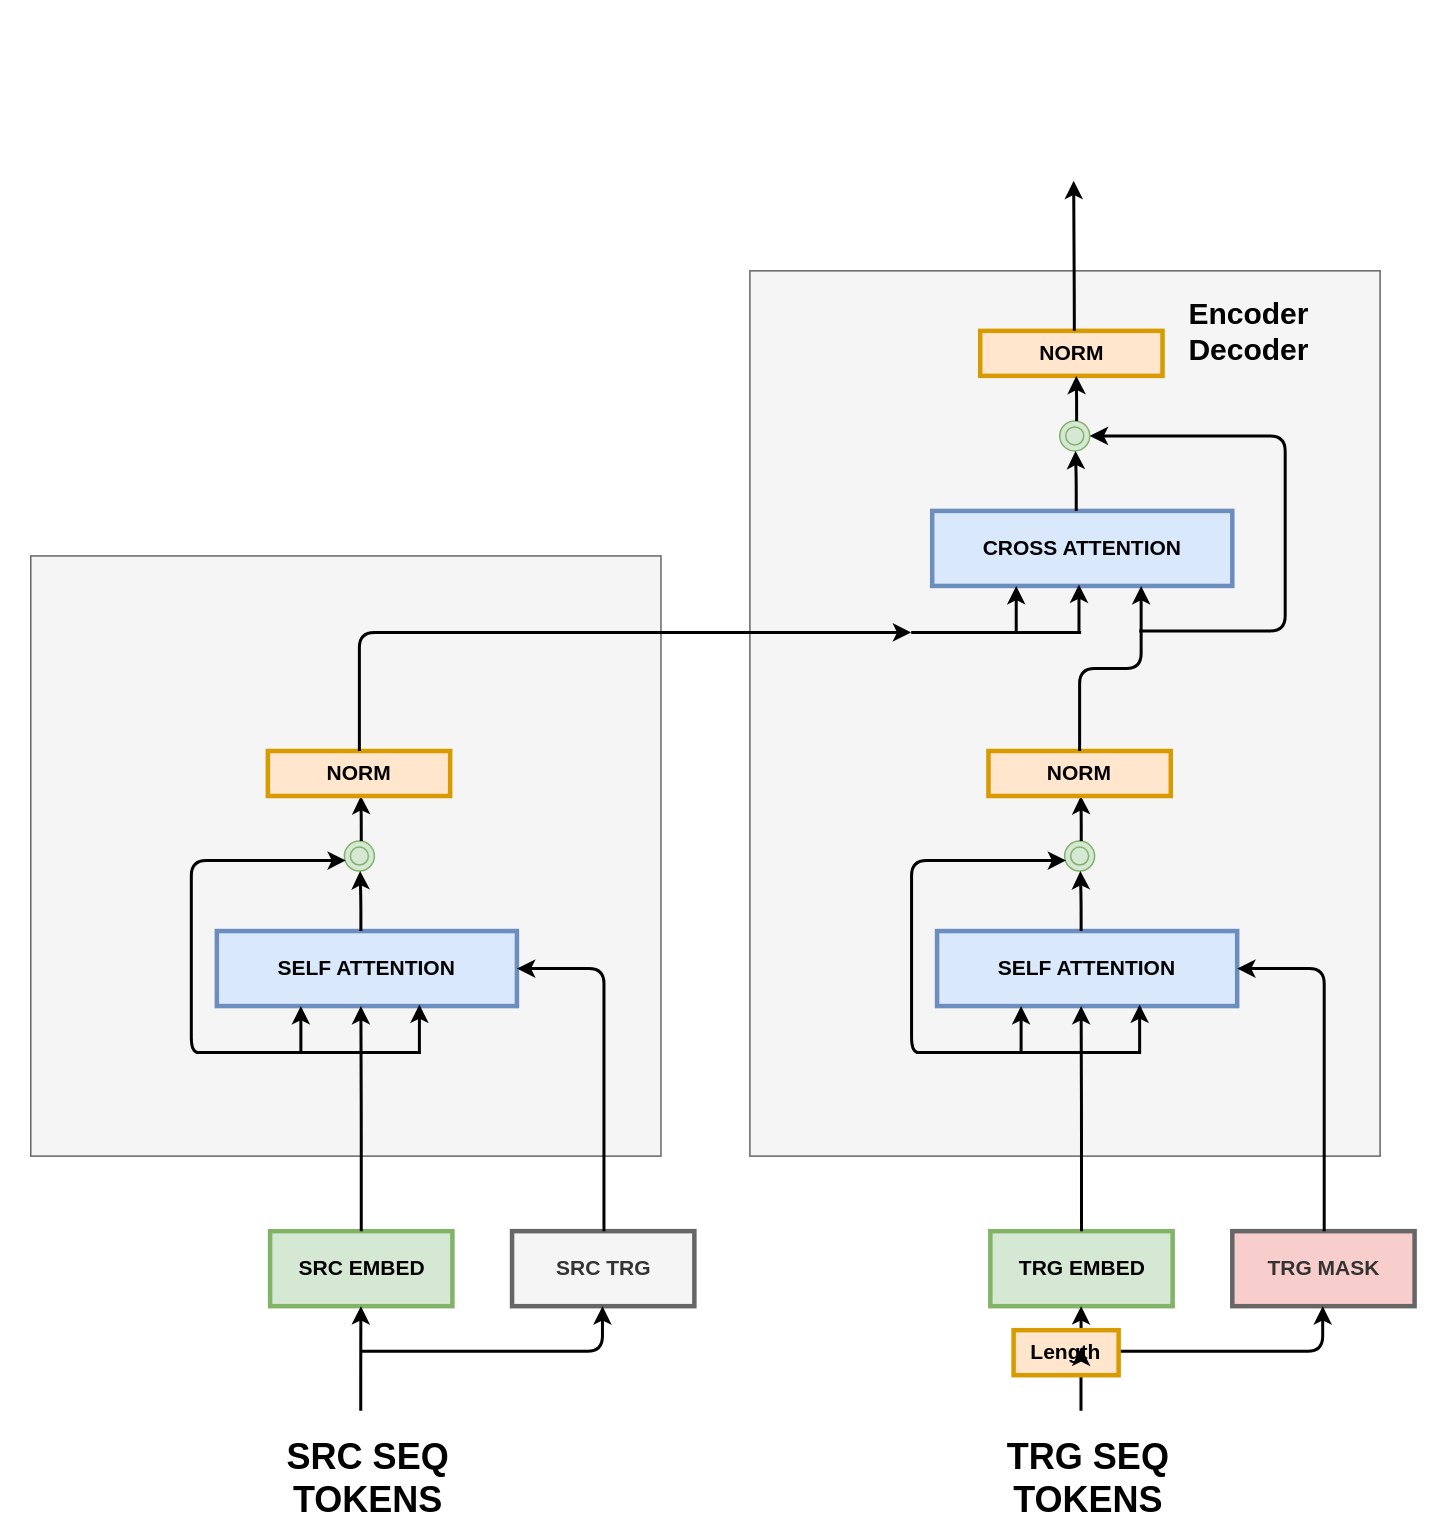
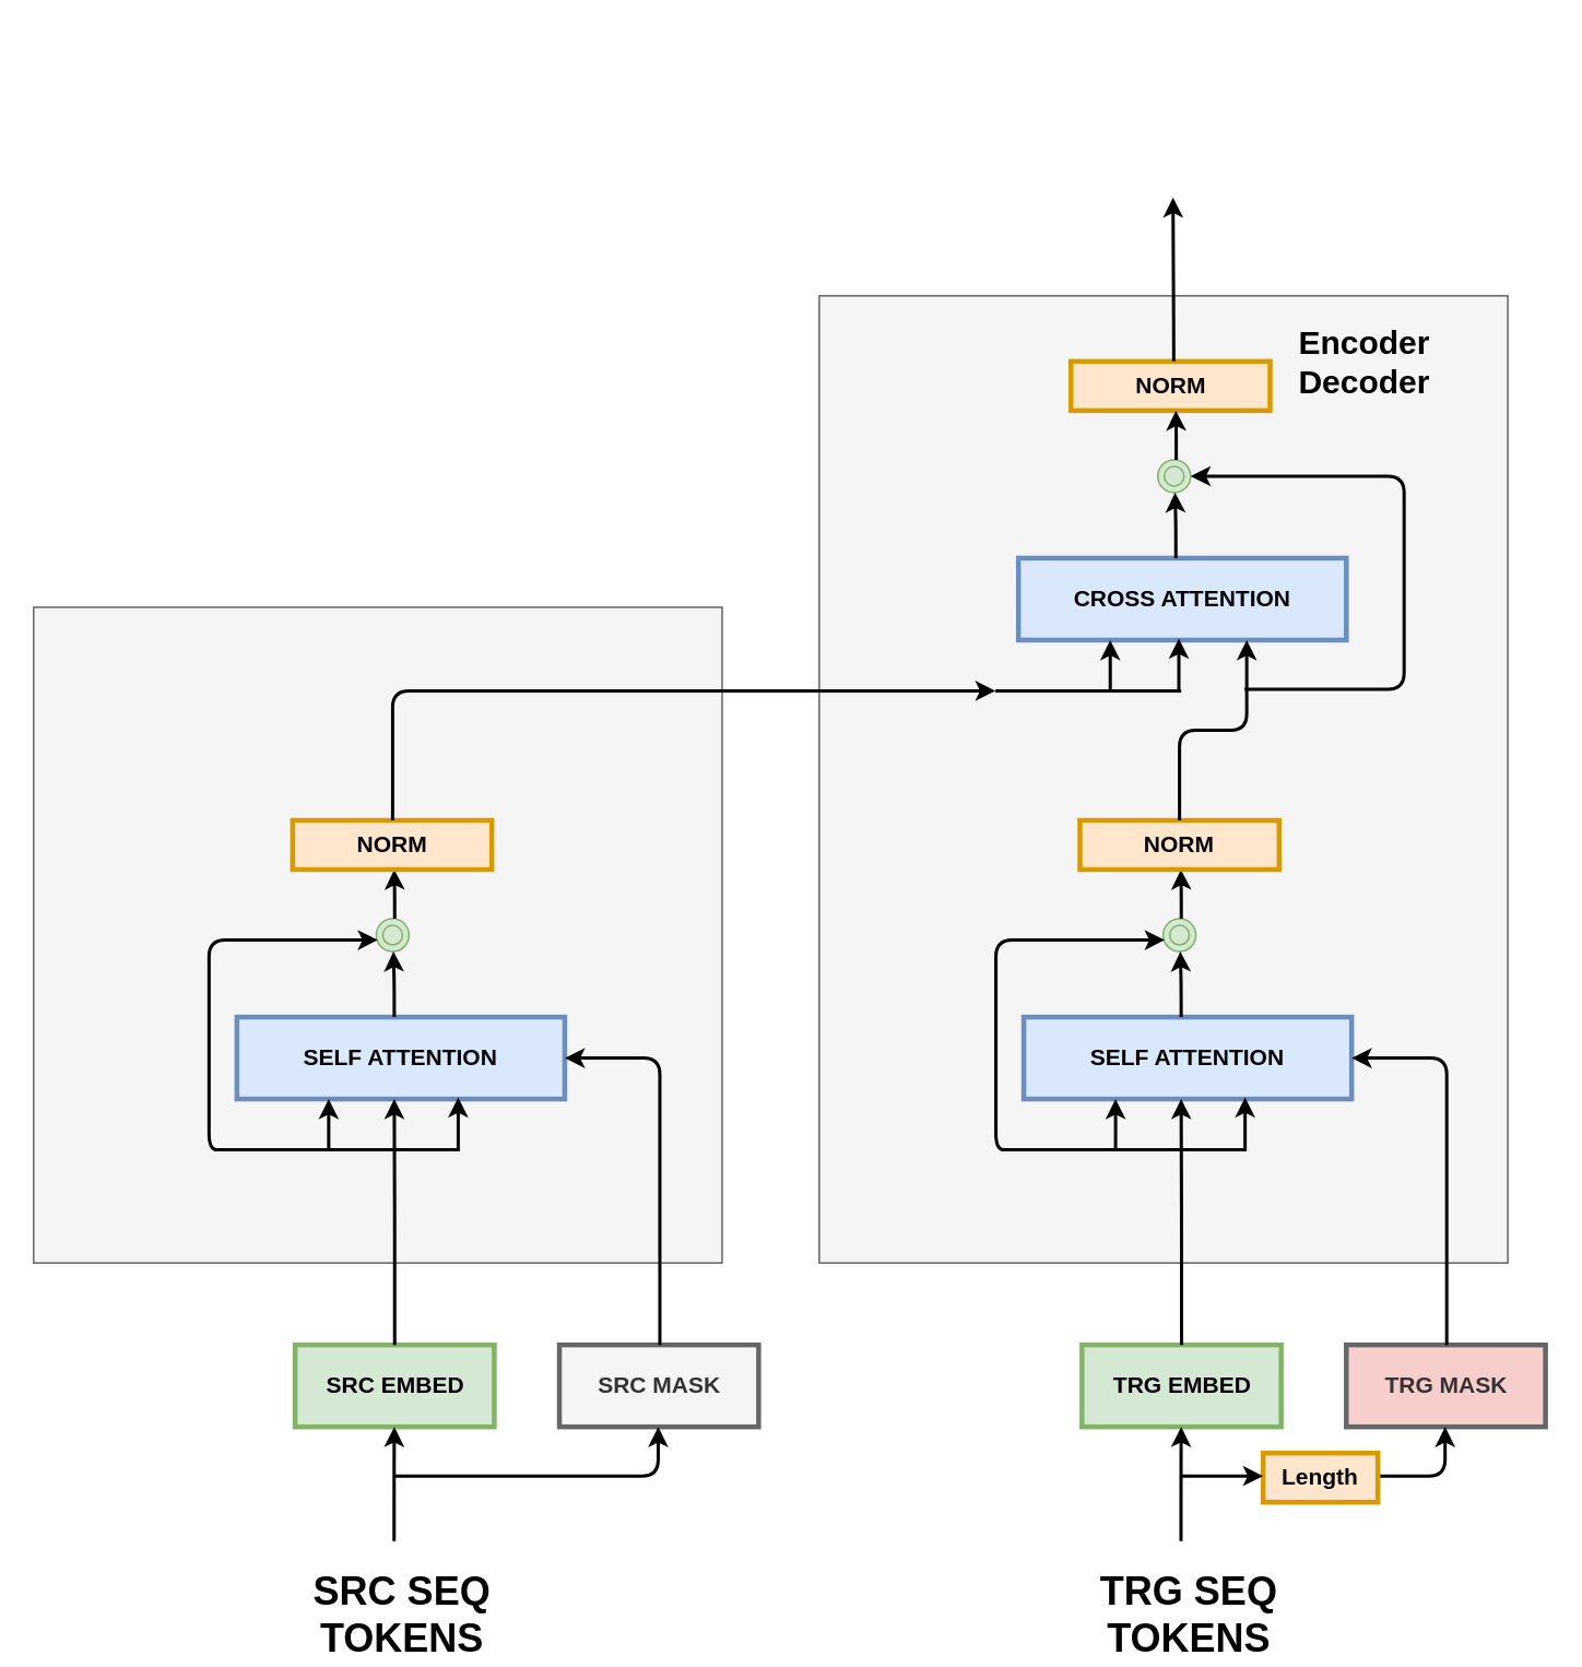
- <mxCell id="6" value="SRC TRG" style="whiteSpace=wrap;align=center;verticalAlign=middle;fontStyle=1;strokeWidth=3;fontSize=14;fillColor=#f5f5f5;strokeColor=#666666;fontColor=#333333;" vertex="1" parent="1"><mxGeometry x="340.75" y="820" width="121.5" height="50" as="geometry" /></mxCell>
+ <mxCell id="6" value="SRC MASK" style="whiteSpace=wrap;align=center;verticalAlign=middle;fontStyle=1;strokeWidth=3;fontSize=14;fillColor=#f5f5f5;strokeColor=#666666;fontColor=#333333;" vertex="1" parent="1"><mxGeometry x="340.75" y="820" width="121.5" height="50" as="geometry" /></mxCell>
- <mxCell id="36" value="Length" style="whiteSpace=wrap;align=center;verticalAlign=middle;fontStyle=1;strokeWidth=3;fontSize=14;fillColor=#ffe6cc;strokeColor=#d79b00;" vertex="1" parent="1"><mxGeometry x="675" y="886" width="70" height="30" as="geometry" /></mxCell>
+ <mxCell id="36" value="Length" style="whiteSpace=wrap;align=center;verticalAlign=middle;fontStyle=1;strokeWidth=3;fontSize=14;fillColor=#ffe6cc;strokeColor=#d79b00;" vertex="1" parent="1"><mxGeometry x="770" y="886" width="70" height="30" as="geometry" /></mxCell>
